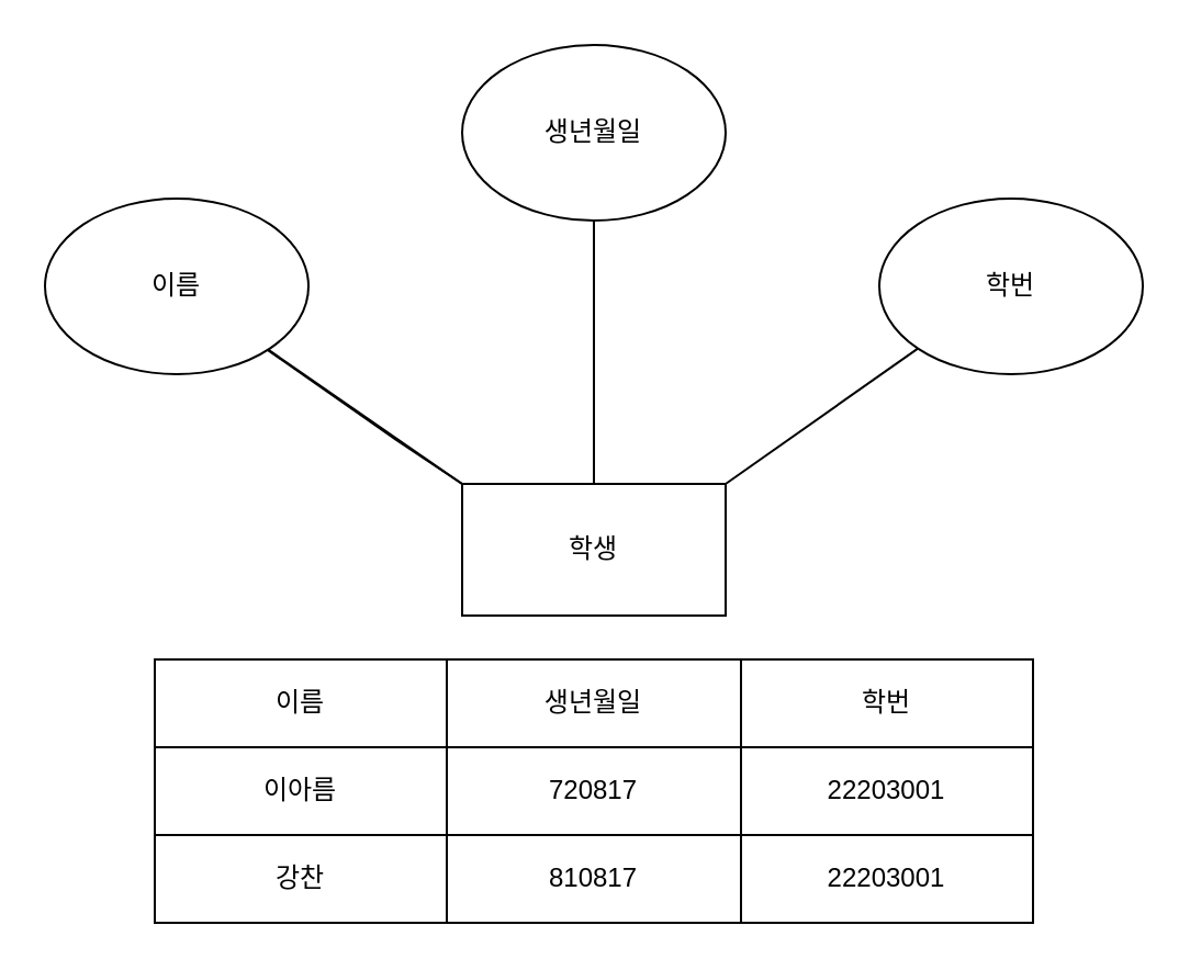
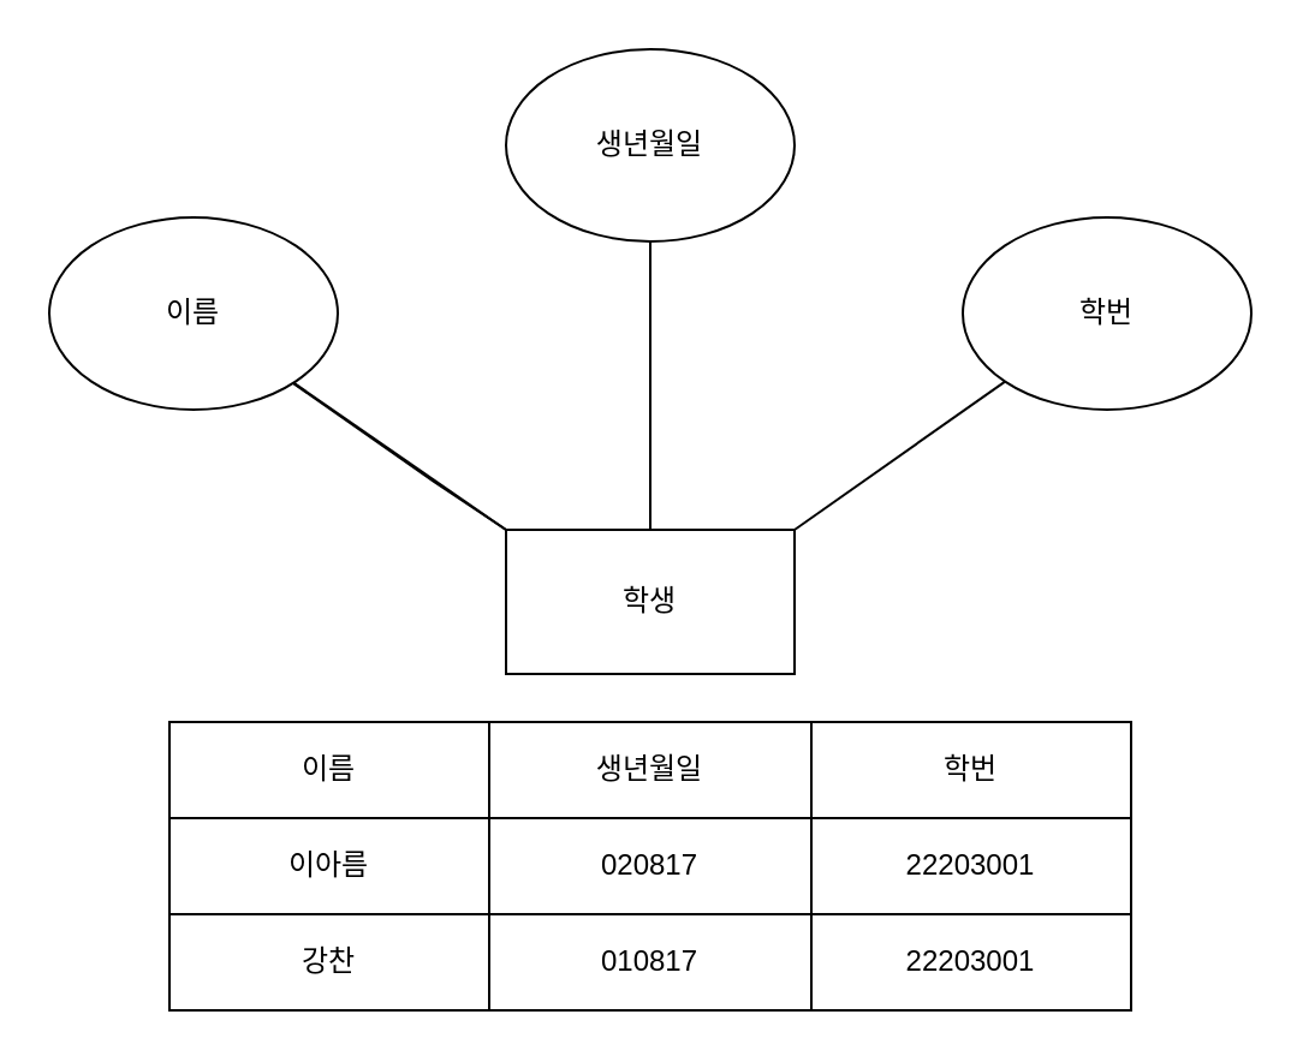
- <mxCell id="17" value="720817" style="shape=partialRectangle;html=1;whiteSpace=wrap;connectable=0;fillColor=none;top=0;left=0;bottom=0;right=0;overflow=hidden;" vertex="1" parent="15"><mxGeometry x="133" width="134" height="40" as="geometry"><mxRectangle width="134" height="40" as="alternateBounds" /></mxGeometry></mxCell>
+ <mxCell id="17" value="020817" style="shape=partialRectangle;html=1;whiteSpace=wrap;connectable=0;fillColor=none;top=0;left=0;bottom=0;right=0;overflow=hidden;" vertex="1" parent="15"><mxGeometry x="133" width="134" height="40" as="geometry"><mxRectangle width="134" height="40" as="alternateBounds" /></mxGeometry></mxCell>
- <mxCell id="21" value="810817" style="shape=partialRectangle;html=1;whiteSpace=wrap;connectable=0;fillColor=none;top=0;left=0;bottom=0;right=0;overflow=hidden;" vertex="1" parent="19"><mxGeometry x="133" width="134" height="40" as="geometry"><mxRectangle width="134" height="40" as="alternateBounds" /></mxGeometry></mxCell>
+ <mxCell id="21" value="010817" style="shape=partialRectangle;html=1;whiteSpace=wrap;connectable=0;fillColor=none;top=0;left=0;bottom=0;right=0;overflow=hidden;" vertex="1" parent="19"><mxGeometry x="133" width="134" height="40" as="geometry"><mxRectangle width="134" height="40" as="alternateBounds" /></mxGeometry></mxCell>
